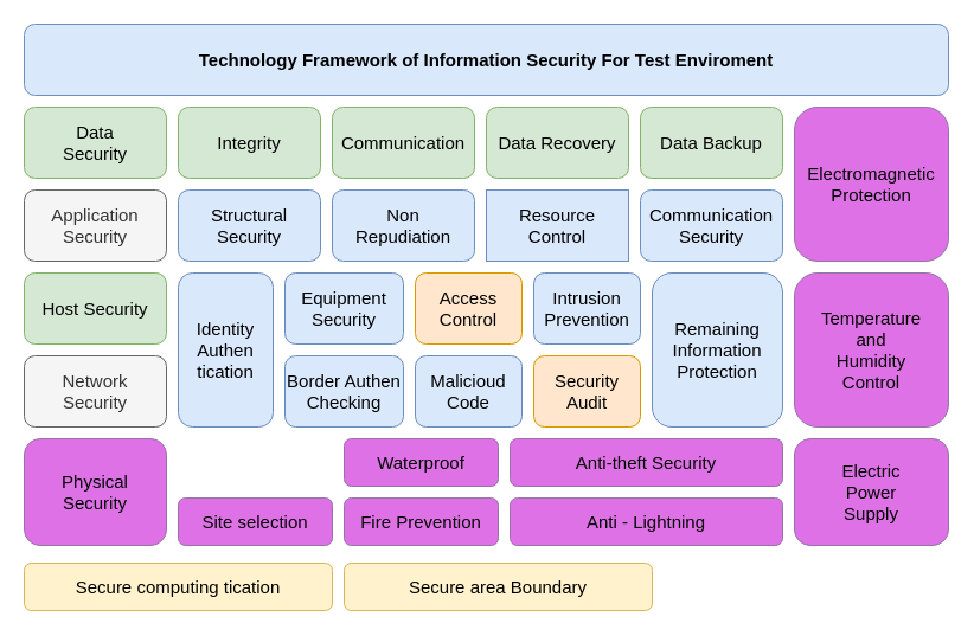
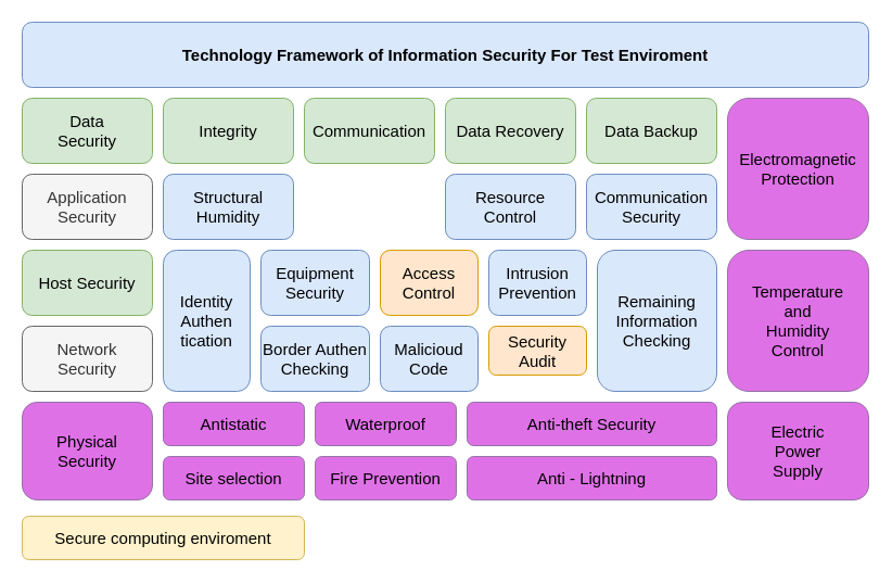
- <mxCell id="13" value="Structural&lt;br&gt;Security" style="rounded=1;whiteSpace=wrap;html=1;fontSize=15;fillColor=#dae8fc;strokeColor=#6c8ebf;" vertex="1" parent="1"><mxGeometry x="150" y="160" width="120" height="60" as="geometry" /></mxCell>
+ <mxCell id="13" value="Structural&lt;br&gt;Humidity" style="rounded=1;whiteSpace=wrap;html=1;fontSize=15;fillColor=#dae8fc;strokeColor=#6c8ebf;" vertex="1" parent="1"><mxGeometry x="150" y="160" width="120" height="60" as="geometry" /></mxCell>
- <mxCell id="14" value="Non&lt;br&gt;Repudiation" style="rounded=1;whiteSpace=wrap;html=1;fontSize=15;fillColor=#dae8fc;strokeColor=#6c8ebf;" vertex="1" parent="1"><mxGeometry x="280" y="160" width="120" height="60" as="geometry" /></mxCell>
- <mxCell id="15" value="Resource&lt;br&gt;Control" style="whiteSpace=wrap;html=1;fontSize=15;fillColor=#dae8fc;strokeColor=#6c8ebf;rounded=0;" vertex="1" parent="1"><mxGeometry x="410" y="160" width="120" height="60" as="geometry" /></mxCell>
+ <mxCell id="15" value="Resource&lt;br&gt;Control" style="rounded=1;whiteSpace=wrap;html=1;fontSize=15;fillColor=#dae8fc;strokeColor=#6c8ebf;" vertex="1" parent="1"><mxGeometry x="410" y="160" width="120" height="60" as="geometry" /></mxCell>
- <mxCell id="24" value="Remaining&lt;br&gt;Information&lt;br&gt;Protection" style="rounded=1;whiteSpace=wrap;html=1;fontSize=15;fillColor=#dae8fc;strokeColor=#6c8ebf;" vertex="1" parent="1"><mxGeometry x="550" y="230" width="110" height="130" as="geometry" /></mxCell>
+ <mxCell id="24" value="Remaining&lt;br&gt;Information&lt;br&gt;Checking" style="rounded=1;whiteSpace=wrap;html=1;fontSize=15;fillColor=#dae8fc;strokeColor=#6c8ebf;" vertex="1" parent="1"><mxGeometry x="550" y="230" width="110" height="130" as="geometry" /></mxCell>
- <mxCell id="23" value="Security&lt;br&gt;Audit" style="rounded=1;whiteSpace=wrap;html=1;fontSize=15;fillColor=#ffe6cc;strokeColor=#d79b00;" vertex="1" parent="1"><mxGeometry x="450" y="300" width="90" height="60" as="geometry" /></mxCell>
+ <mxCell id="23" value="Security&lt;br&gt;Audit" style="rounded=1;whiteSpace=wrap;html=1;fontSize=15;fillColor=#ffe6cc;strokeColor=#d79b00;" vertex="1" parent="1"><mxGeometry x="450" y="300" width="90" height="45" as="geometry" /></mxCell>
+ <mxCell id="27" value="Antistatic" style="rounded=1;whiteSpace=wrap;html=1;fontSize=15;strokeColor=#9673a6;fillColor=#DF71E7;" vertex="1" parent="1"><mxGeometry x="150" y="370" width="130" height="40" as="geometry" /></mxCell>
- <mxCell id="33" value="Secure computing tication" style="rounded=1;whiteSpace=wrap;html=1;fontSize=15;strokeColor=#d6b656;fillColor=#fff2cc;" vertex="1" parent="1"><mxGeometry x="20" y="475" width="260" height="40" as="geometry" /></mxCell>
+ <mxCell id="33" value="Secure computing enviroment" style="rounded=1;whiteSpace=wrap;html=1;fontSize=15;strokeColor=#d6b656;fillColor=#fff2cc;" vertex="1" parent="1"><mxGeometry x="20" y="475" width="260" height="40" as="geometry" /></mxCell>
- <mxCell id="34" value="Secure area Boundary" style="rounded=1;whiteSpace=wrap;html=1;fontSize=15;strokeColor=#d6b656;fillColor=#fff2cc;" vertex="1" parent="1"><mxGeometry x="290" y="475" width="260" height="40" as="geometry" /></mxCell>
